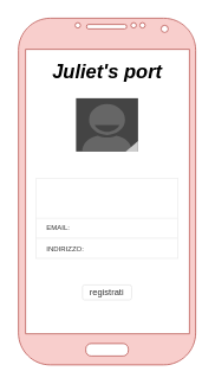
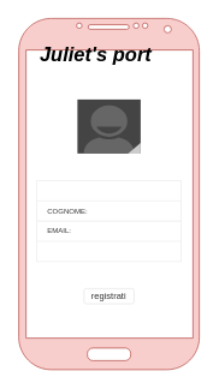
- <mxCell id="5" value="&lt;font style=&quot;font-size: 22px&quot;&gt;&lt;i&gt;Juliet's port&lt;/i&gt;&lt;/font&gt;" style="text;html=1;fontSize=24;fontStyle=1;verticalAlign=middle;align=center;" vertex="1" parent="1"><mxGeometry x="52" y="60" width="136" height="40" as="geometry" /></mxCell>
+ <mxCell id="5" value="&lt;font style=&quot;font-size: 22px&quot;&gt;&lt;i&gt;Juliet's port&lt;/i&gt;&lt;/font&gt;" style="text;html=1;fontSize=24;fontStyle=1;verticalAlign=middle;align=center;" vertex="1" parent="1"><mxGeometry x="37" y="40" width="136" height="40" as="geometry" /></mxCell>
+ <mxCell id="7" value="COGNOME:" style="strokeColor=inherit;fillColor=inherit;gradientColor=inherit;strokeWidth=1;html=1;shadow=0;dashed=0;shape=mxgraph.android.rrect;rSize=0;align=left;spacingLeft=10;fontSize=8;fontColor=#333333;" vertex="1" parent="6"><mxGeometry y="22.5" width="160" height="22.5" as="geometry" /></mxCell>
- <mxCell id="9" value="INDIRIZZO:" style="strokeColor=inherit;fillColor=inherit;gradientColor=inherit;strokeWidth=1;html=1;shadow=0;dashed=0;shape=mxgraph.android.rrect;rSize=0;align=left;spacingLeft=10;fontSize=8;fontColor=#333333;" vertex="1" parent="6"><mxGeometry y="67.5" width="160" height="22.5" as="geometry" /></mxCell>
